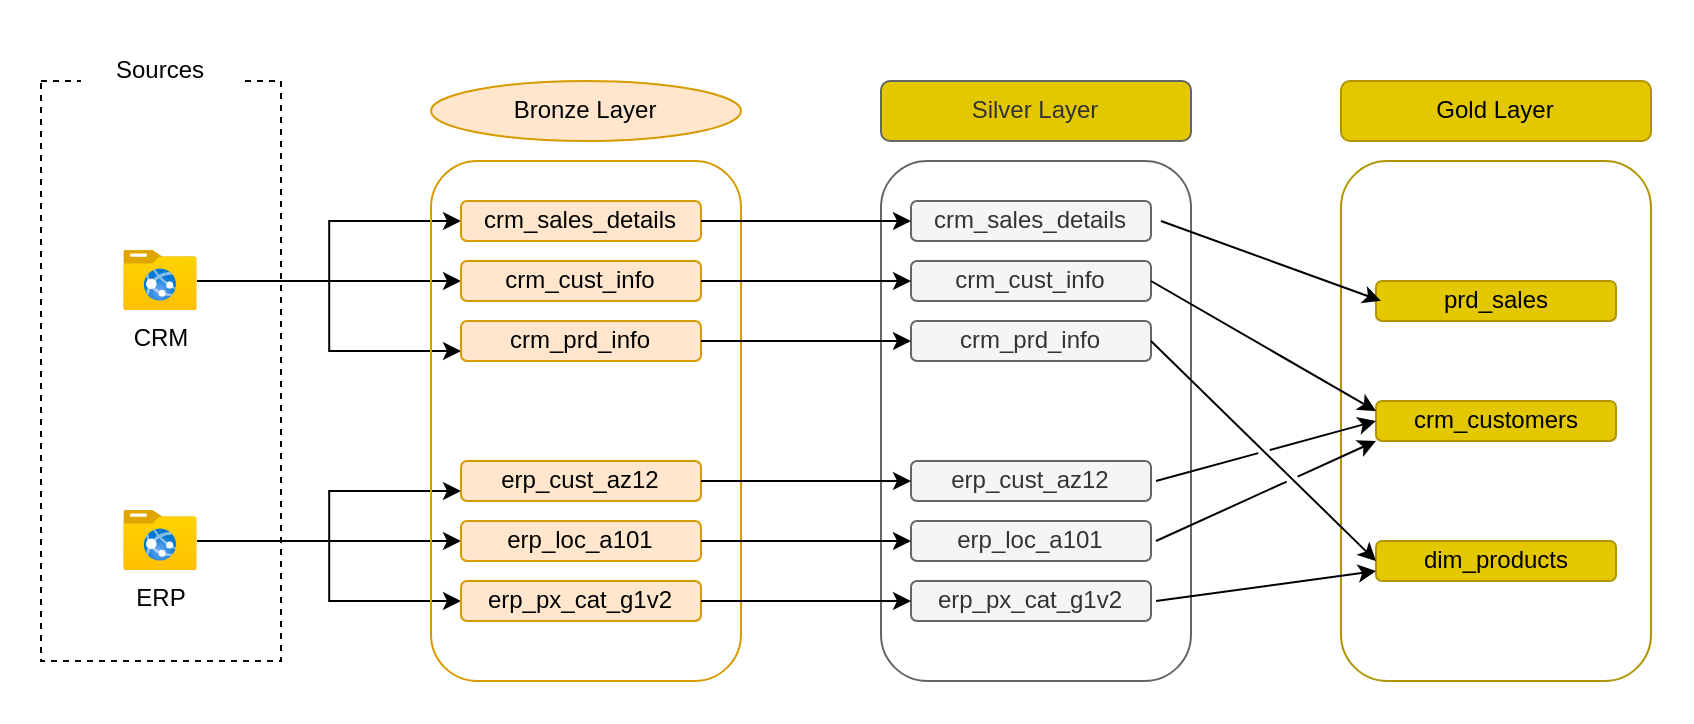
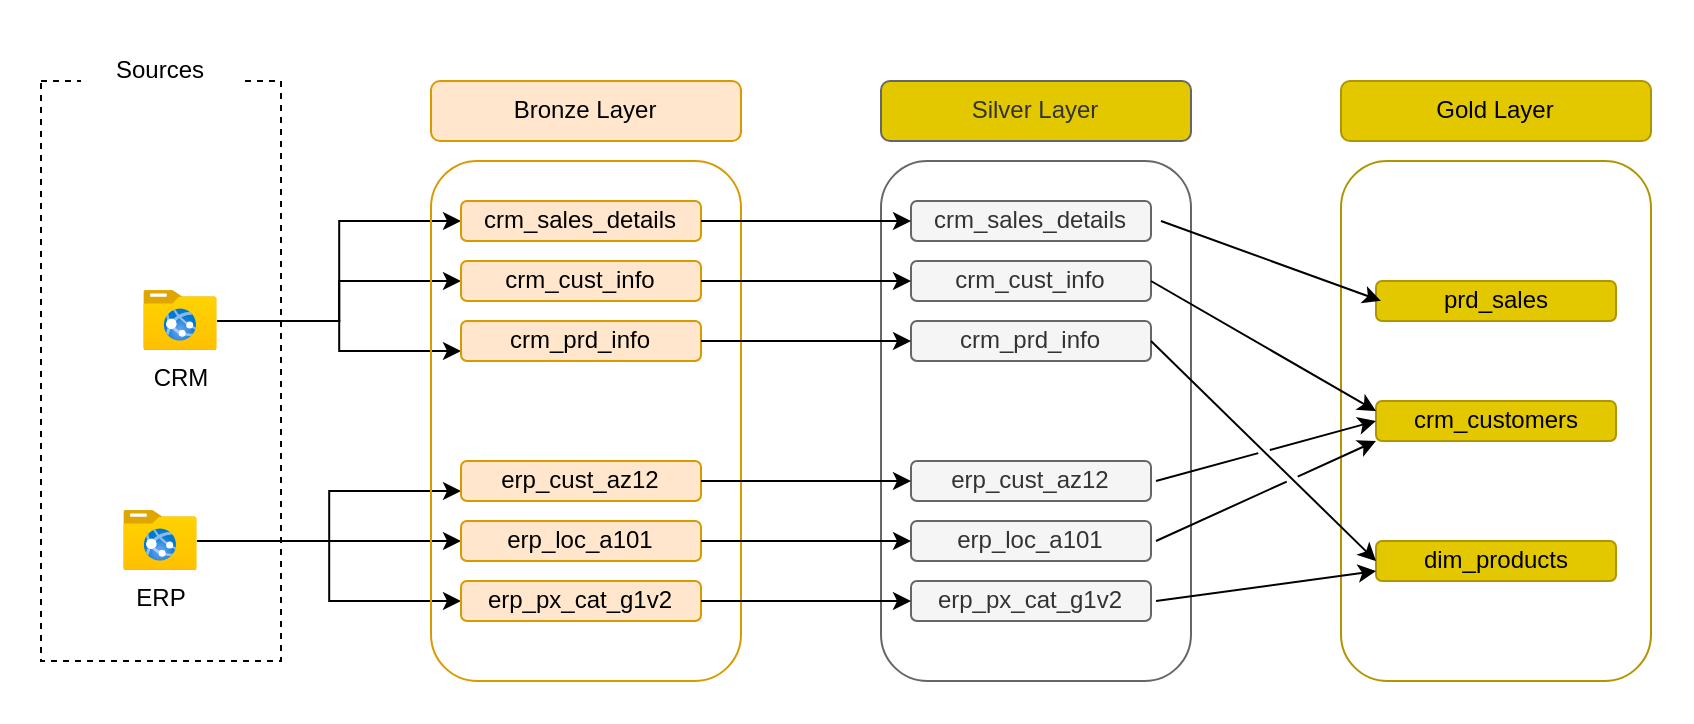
- <mxCell id="13" value="Bronze Layer" style="ellipse;whiteSpace=wrap;html=1;fillColor=#ffe6cc;strokeColor=#d79b00;" parent="12" vertex="1"><mxGeometry width="155" height="30" as="geometry" /></mxCell>
+ <mxCell id="13" value="Bronze Layer" style="rounded=1;whiteSpace=wrap;html=1;fillColor=#ffe6cc;strokeColor=#d79b00;" parent="12" vertex="1"><mxGeometry width="155" height="30" as="geometry" /></mxCell>
- <mxCell id="4" value="CRM" style="image;aspect=fixed;html=1;points=[];align=center;fontSize=12;image=img/lib/azure2/general/Folder_Website.svg;" parent="1" vertex="1"><mxGeometry x="61.78" y="125" width="36.43" height="30" as="geometry" /></mxCell>
+ <mxCell id="4" value="CRM" style="image;aspect=fixed;html=1;points=[];align=center;fontSize=12;image=img/lib/azure2/general/Folder_Website.svg;" parent="1" vertex="1"><mxGeometry x="71.78" y="145" width="36.43" height="30" as="geometry" /></mxCell>
